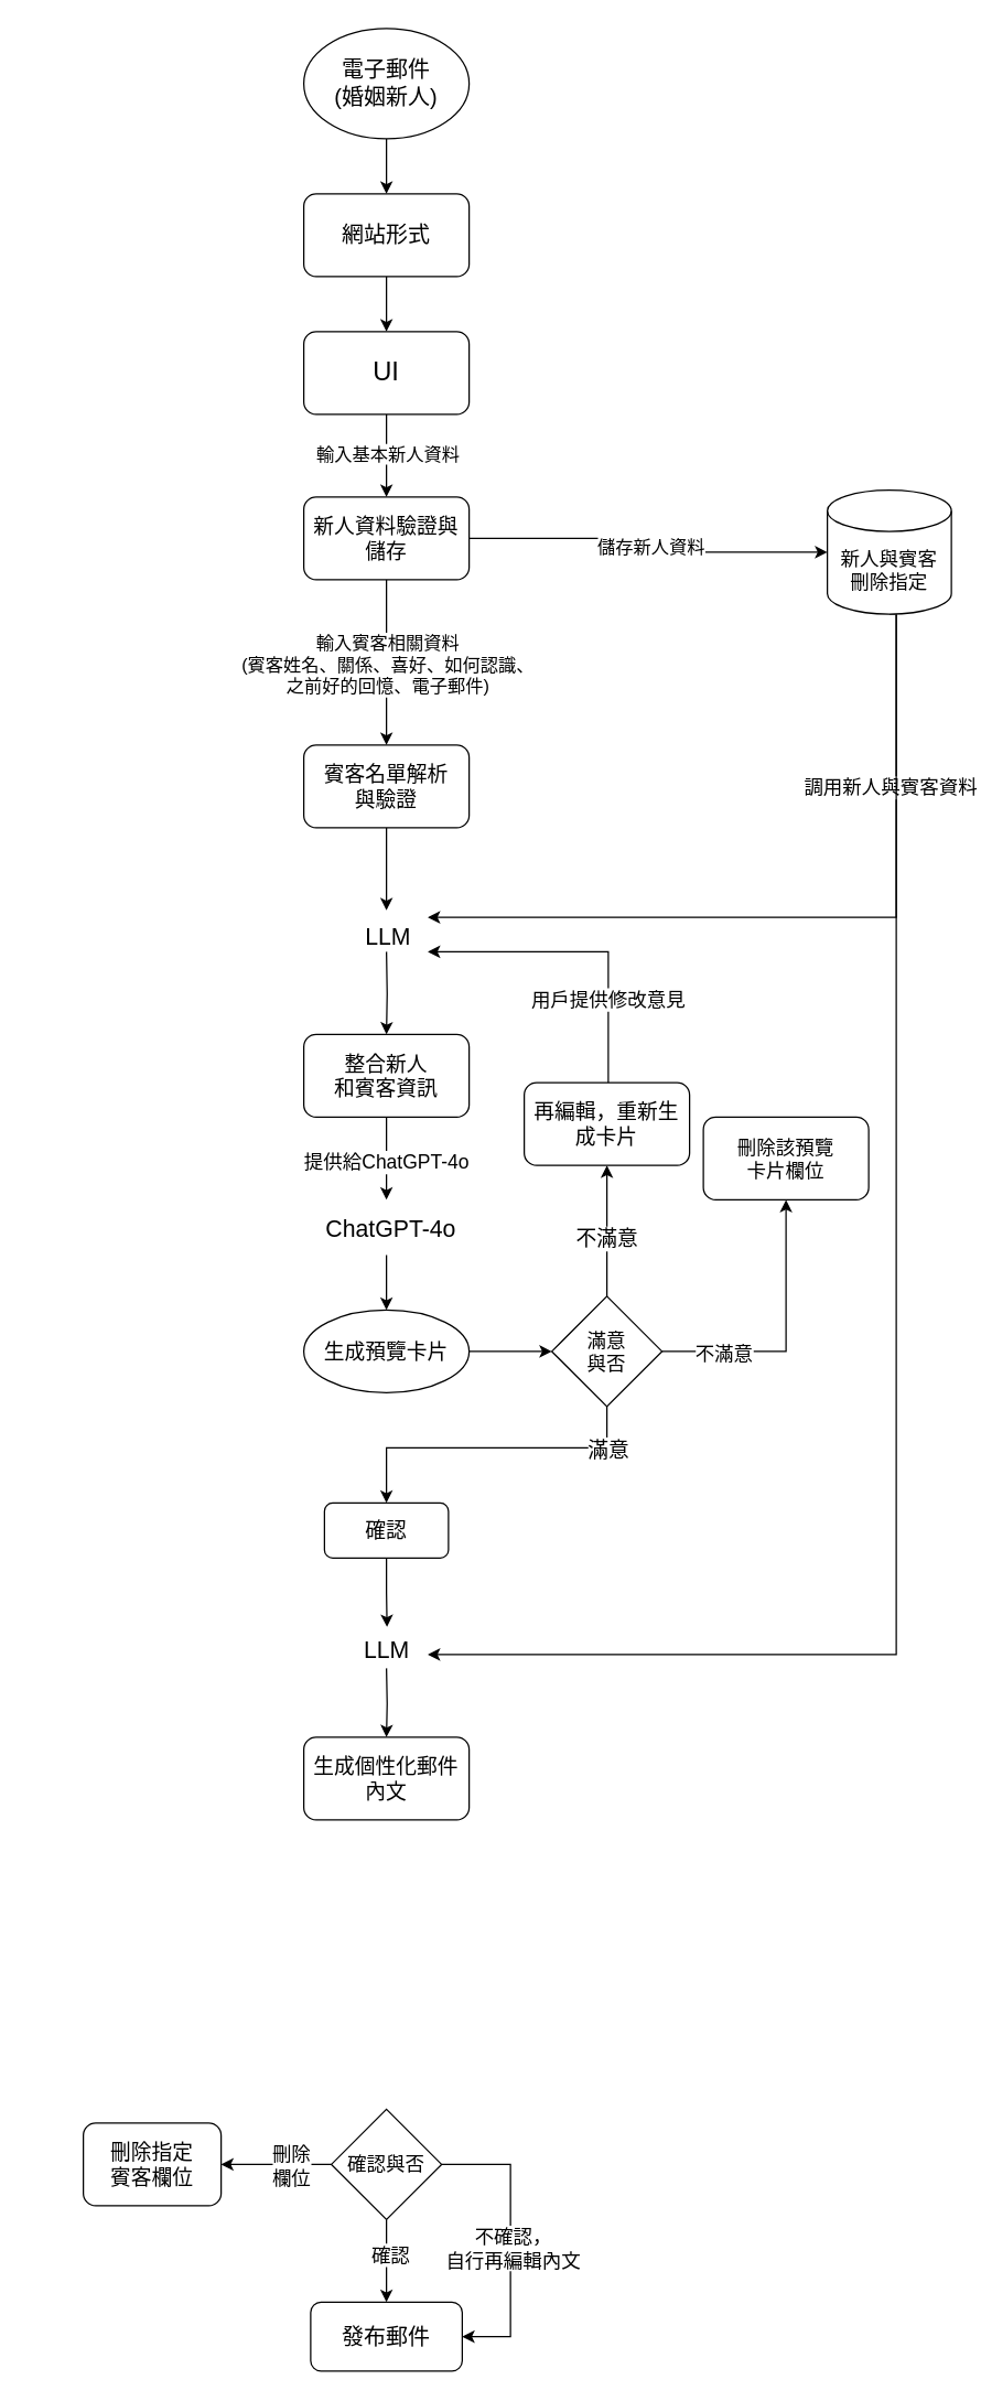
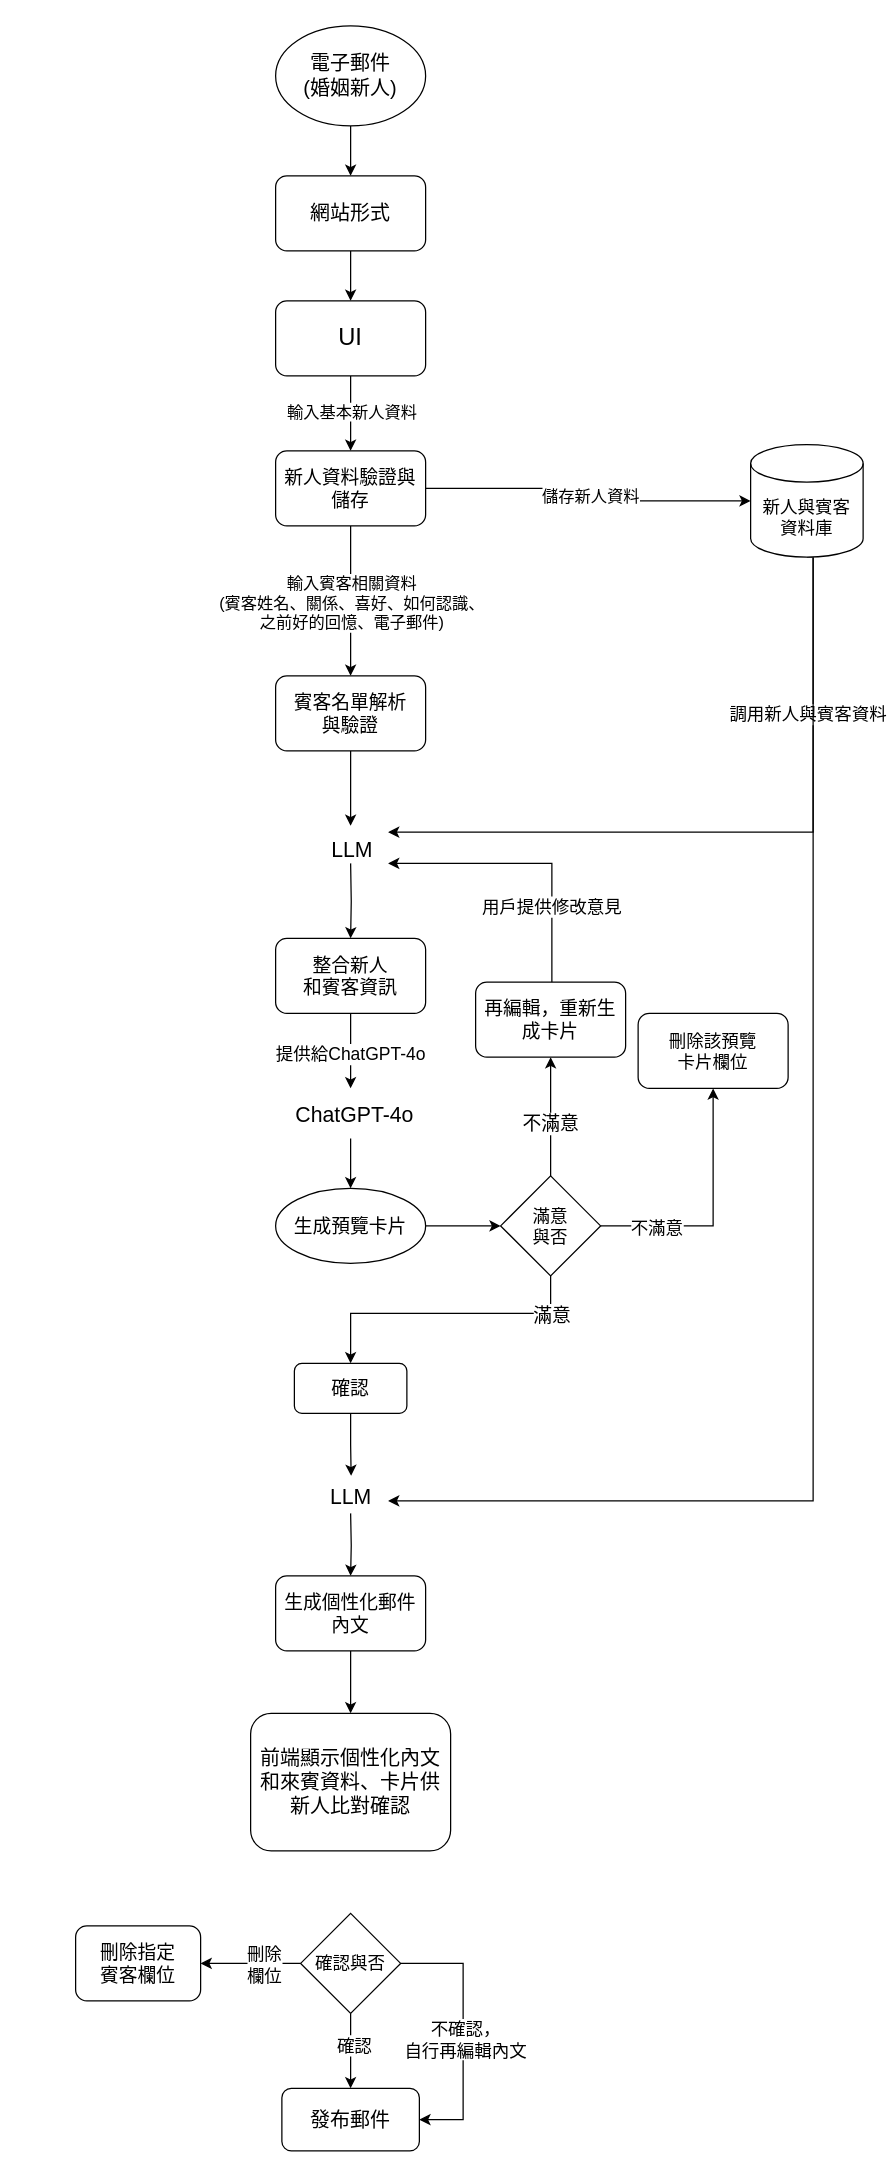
- <mxCell id="14" value="新人與賓客&lt;br&gt;刪除指定" style="shape=cylinder3;whiteSpace=wrap;html=1;boundedLbl=1;backgroundOutline=1;size=15;fontSize=14;" parent="1" vertex="1"><mxGeometry x="600" y="355" width="90" height="90" as="geometry" /></mxCell>
+ <mxCell id="14" value="新人與賓客&lt;br&gt;資料庫" style="shape=cylinder3;whiteSpace=wrap;html=1;boundedLbl=1;backgroundOutline=1;size=15;fontSize=14;" parent="1" vertex="1"><mxGeometry x="600" y="355" width="90" height="90" as="geometry" /></mxCell>
+ <mxCell id="42" style="edgeStyle=orthogonalEdgeStyle;rounded=0;orthogonalLoop=1;jettySize=auto;html=1;exitX=0.5;exitY=1;exitDx=0;exitDy=0;" parent="1" source="43" target="45" edge="1"><mxGeometry relative="1" as="geometry" /></mxCell>
+ <mxCell id="45" value="前端顯示個性化內文和來賓資料、卡片供新人比對確認" style="rounded=1;whiteSpace=wrap;html=1;fontSize=16;" parent="1" vertex="1"><mxGeometry x="200" y="1370" width="160" height="110" as="geometry" /></mxCell>
